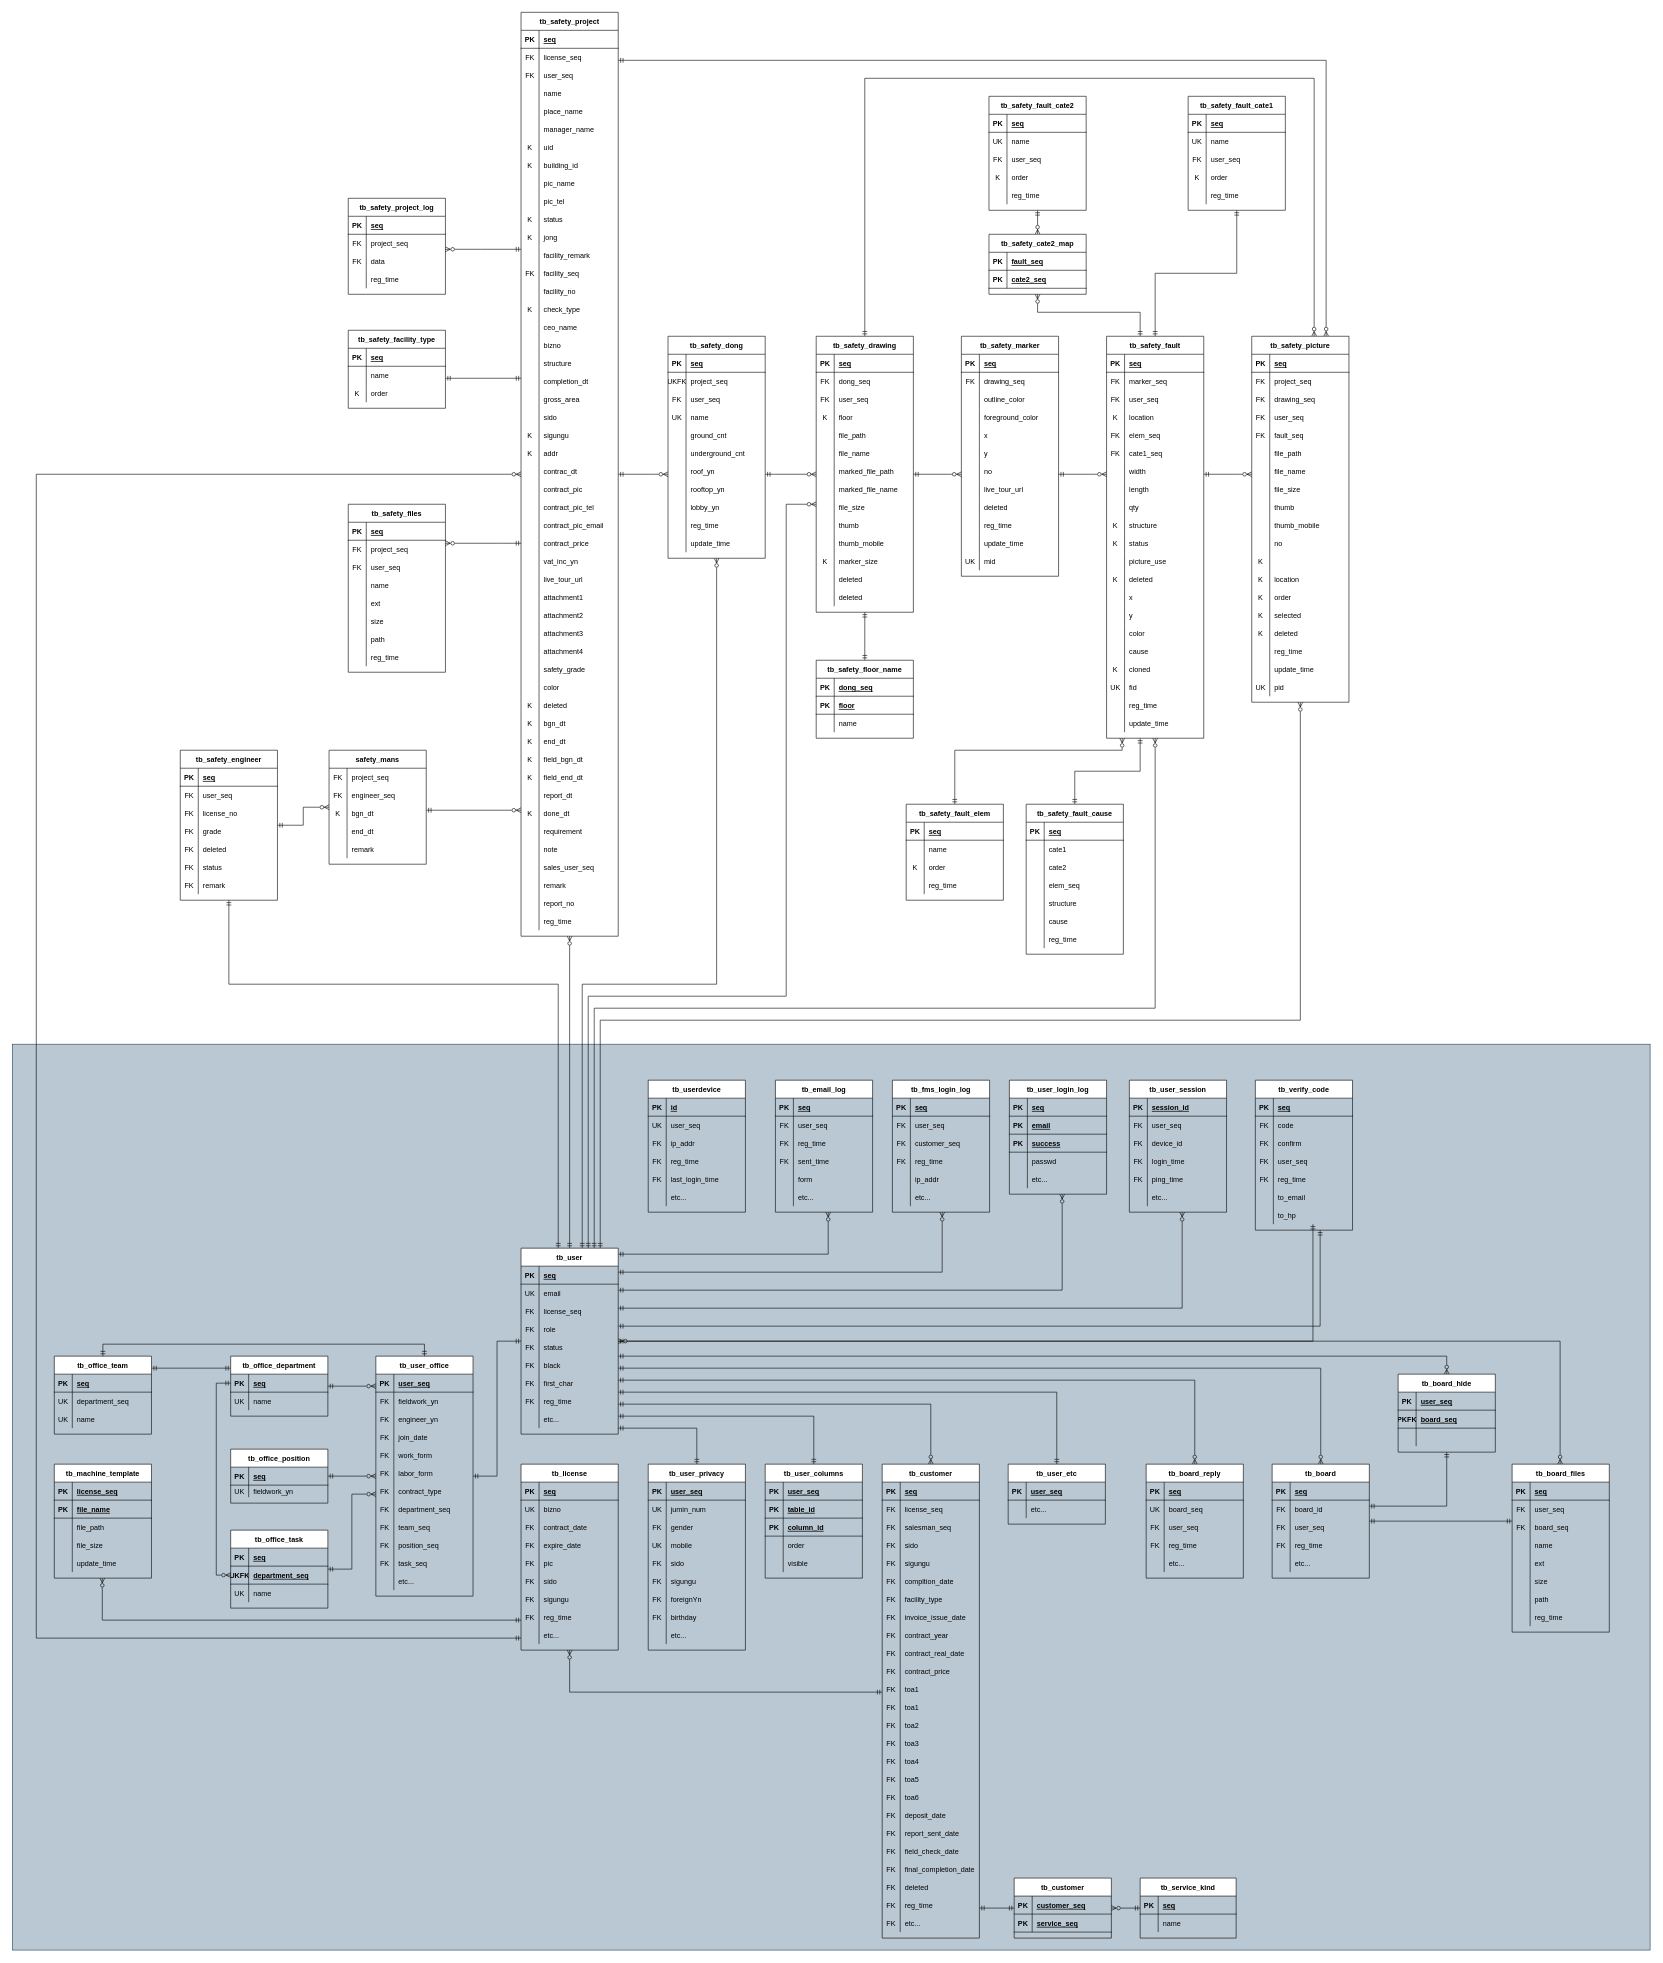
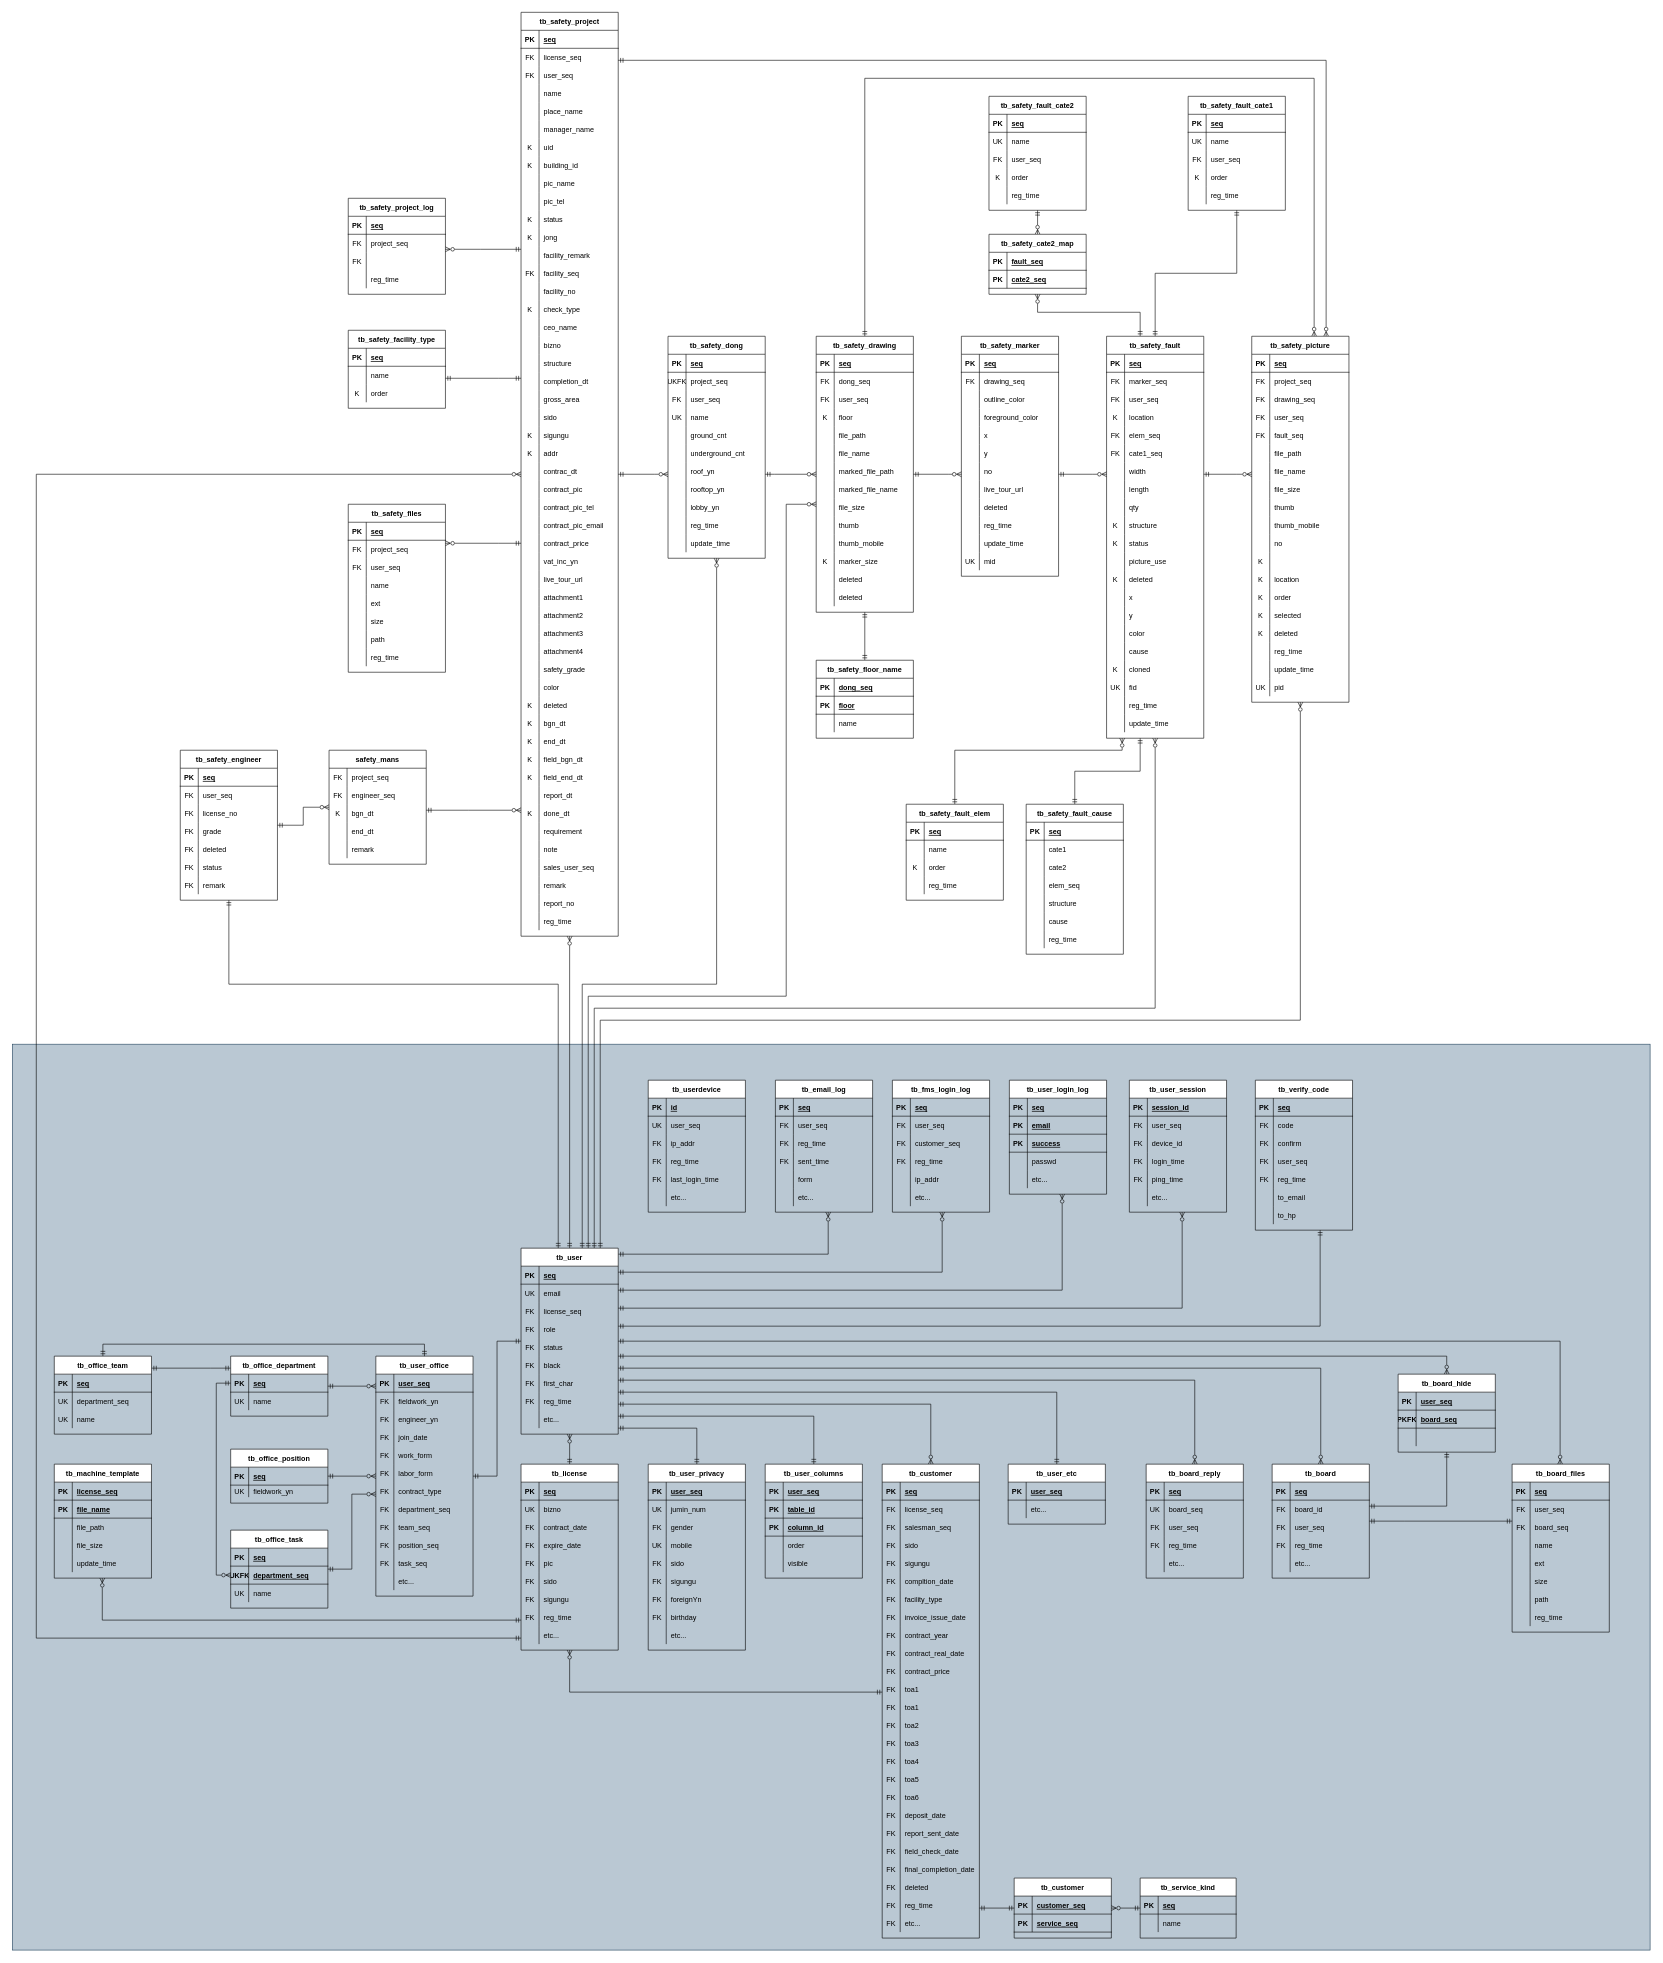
- <mxCell id="921" value="data" style="shape=partialRectangle;overflow=hidden;connectable=0;fillColor=none;top=0;left=0;bottom=0;right=0;align=left;spacingLeft=6;" vertex="1" parent="919"><mxGeometry x="30" width="132" height="30" as="geometry"><mxRectangle width="132" height="30" as="alternateBounds" /></mxGeometry></mxCell>
- <mxCell id="3" value="" style="edgeStyle=orthogonalEdgeStyle;rounded=0;orthogonalLoop=1;jettySize=auto;html=1;startArrow=ERzeroToMany;startFill=0;endArrow=ERmandOne;endFill=0;" edge="1" parent="1" source="18" target="279"><mxGeometry relative="1" as="geometry" /></mxCell>
+ <mxCell id="3" value="" style="edgeStyle=orthogonalEdgeStyle;rounded=0;orthogonalLoop=1;jettySize=auto;html=1;startArrow=ERzeroToMany;startFill=0;endArrow=ERmandOne;endFill=0;" edge="1" parent="1" source="18" target="48"><mxGeometry relative="1" as="geometry" /></mxCell>
